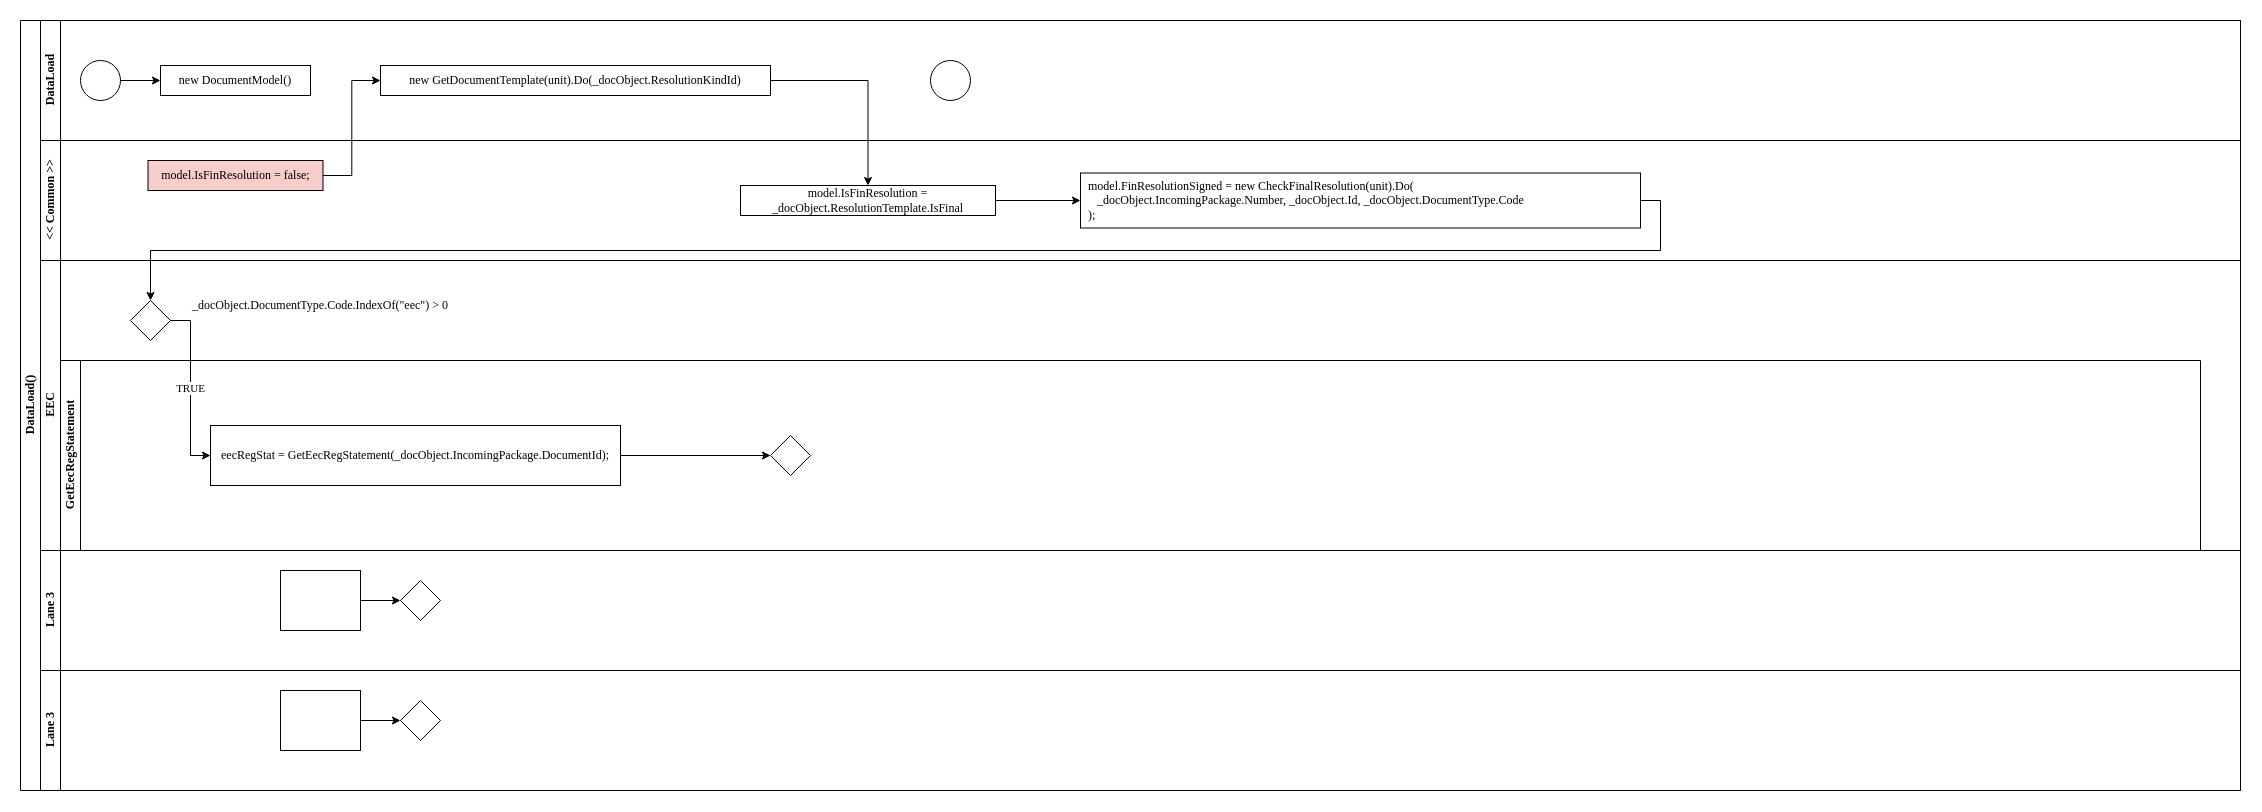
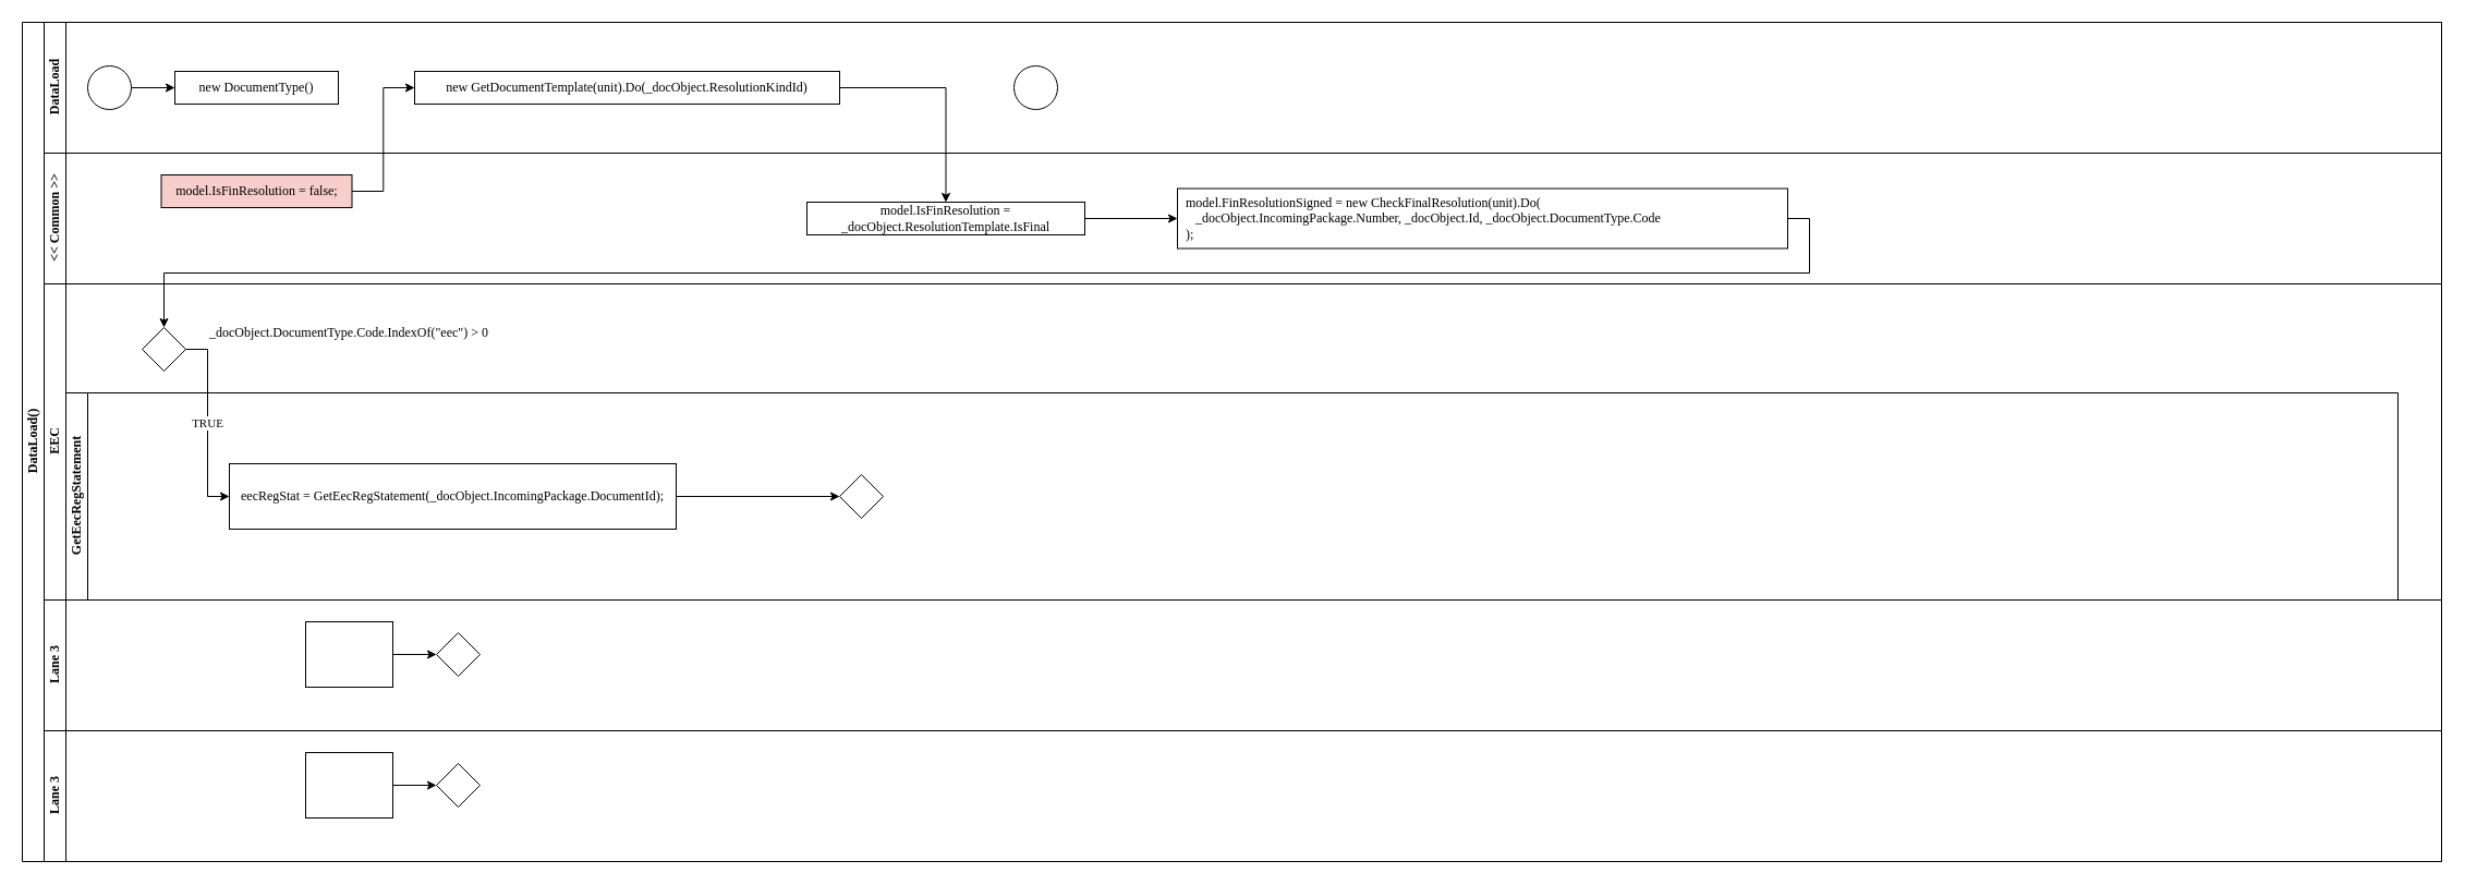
- <mxCell id="4" value="new DocumentModel()" style="rounded=0;whiteSpace=wrap;html=1;fontFamily=Verdana;fontSize=12;fontColor=#000000;align=center;" parent="3" vertex="1"><mxGeometry x="120" y="45" width="150" height="30" as="geometry" /></mxCell>
+ <mxCell id="4" value="new DocumentType()" style="rounded=0;whiteSpace=wrap;html=1;fontFamily=Verdana;fontSize=12;fontColor=#000000;align=center;" parent="3" vertex="1"><mxGeometry x="120" y="45" width="150" height="30" as="geometry" /></mxCell>
